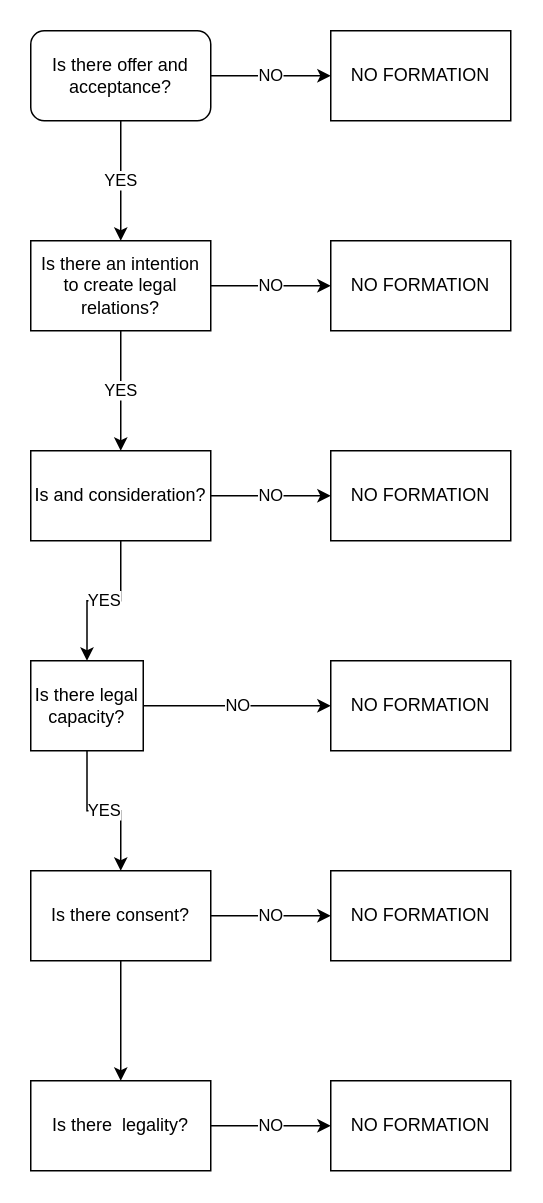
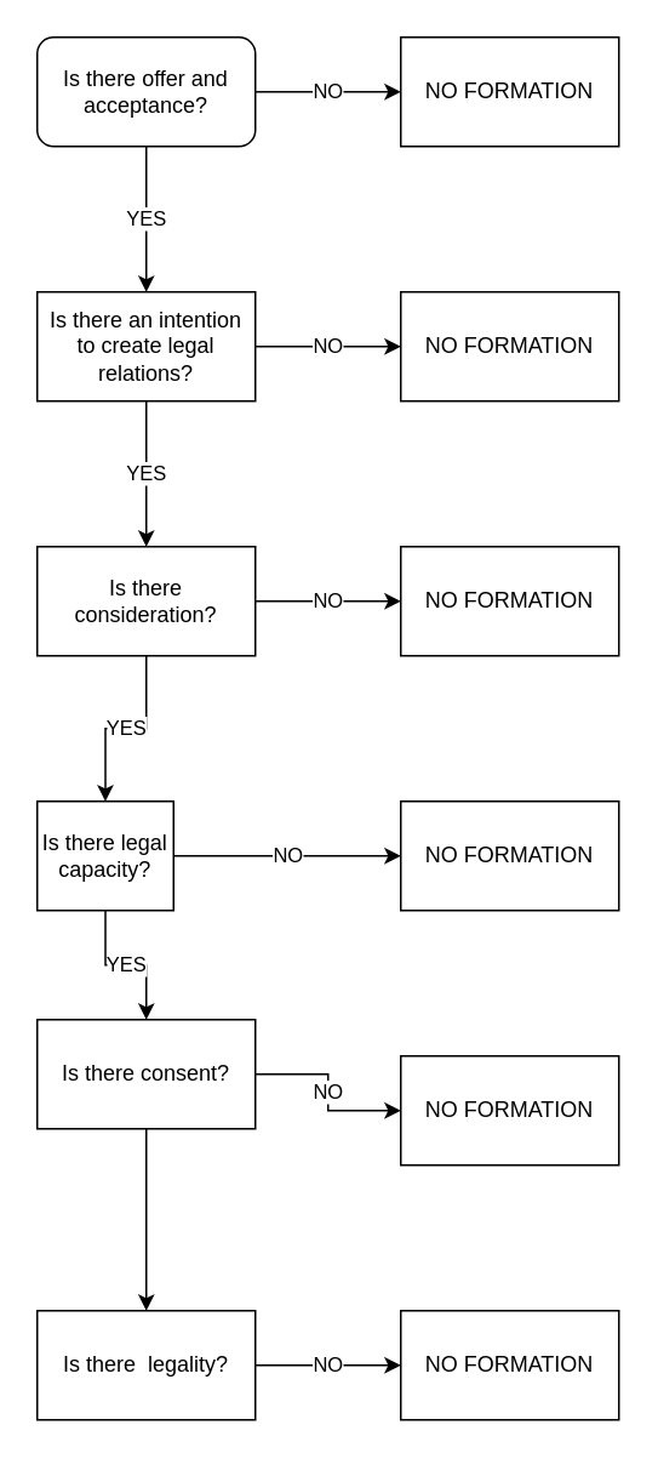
- <mxCell id="10" value="Is and consideration?" style="whiteSpace=wrap;html=1;rounded=0;" vertex="1" parent="1"><mxGeometry x="20" y="300" width="120" height="60" as="geometry" /></mxCell>
+ <mxCell id="10" value="Is there consideration?" style="whiteSpace=wrap;html=1;rounded=0;" vertex="1" parent="1"><mxGeometry x="20" y="300" width="120" height="60" as="geometry" /></mxCell>
- <mxCell id="16" value="Is there consent?" style="whiteSpace=wrap;html=1;rounded=0;" vertex="1" parent="1"><mxGeometry x="20" y="580" width="120" height="60" as="geometry" /></mxCell>
+ <mxCell id="16" value="Is there consent?" style="whiteSpace=wrap;html=1;rounded=0;" vertex="1" parent="1"><mxGeometry x="20" y="560" width="120" height="60" as="geometry" /></mxCell>
